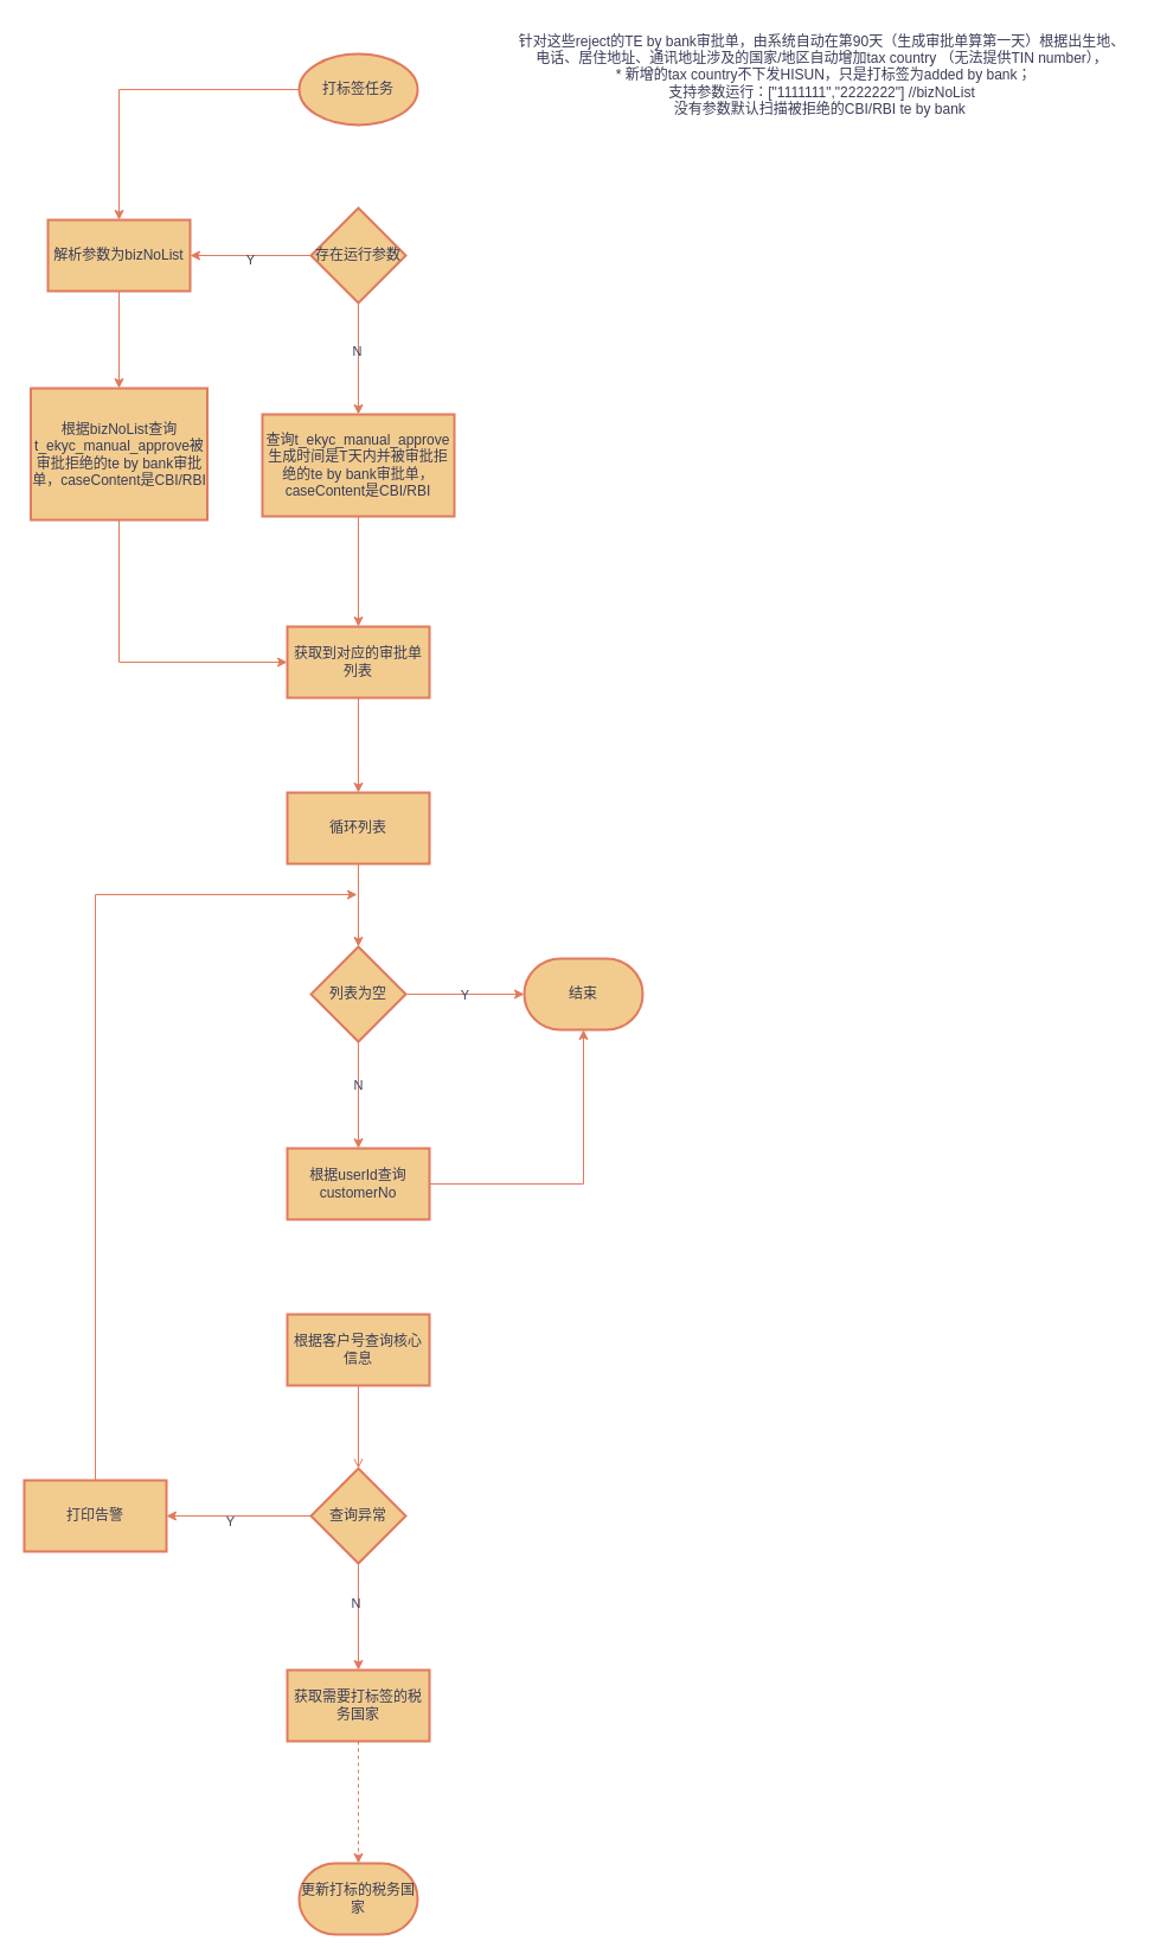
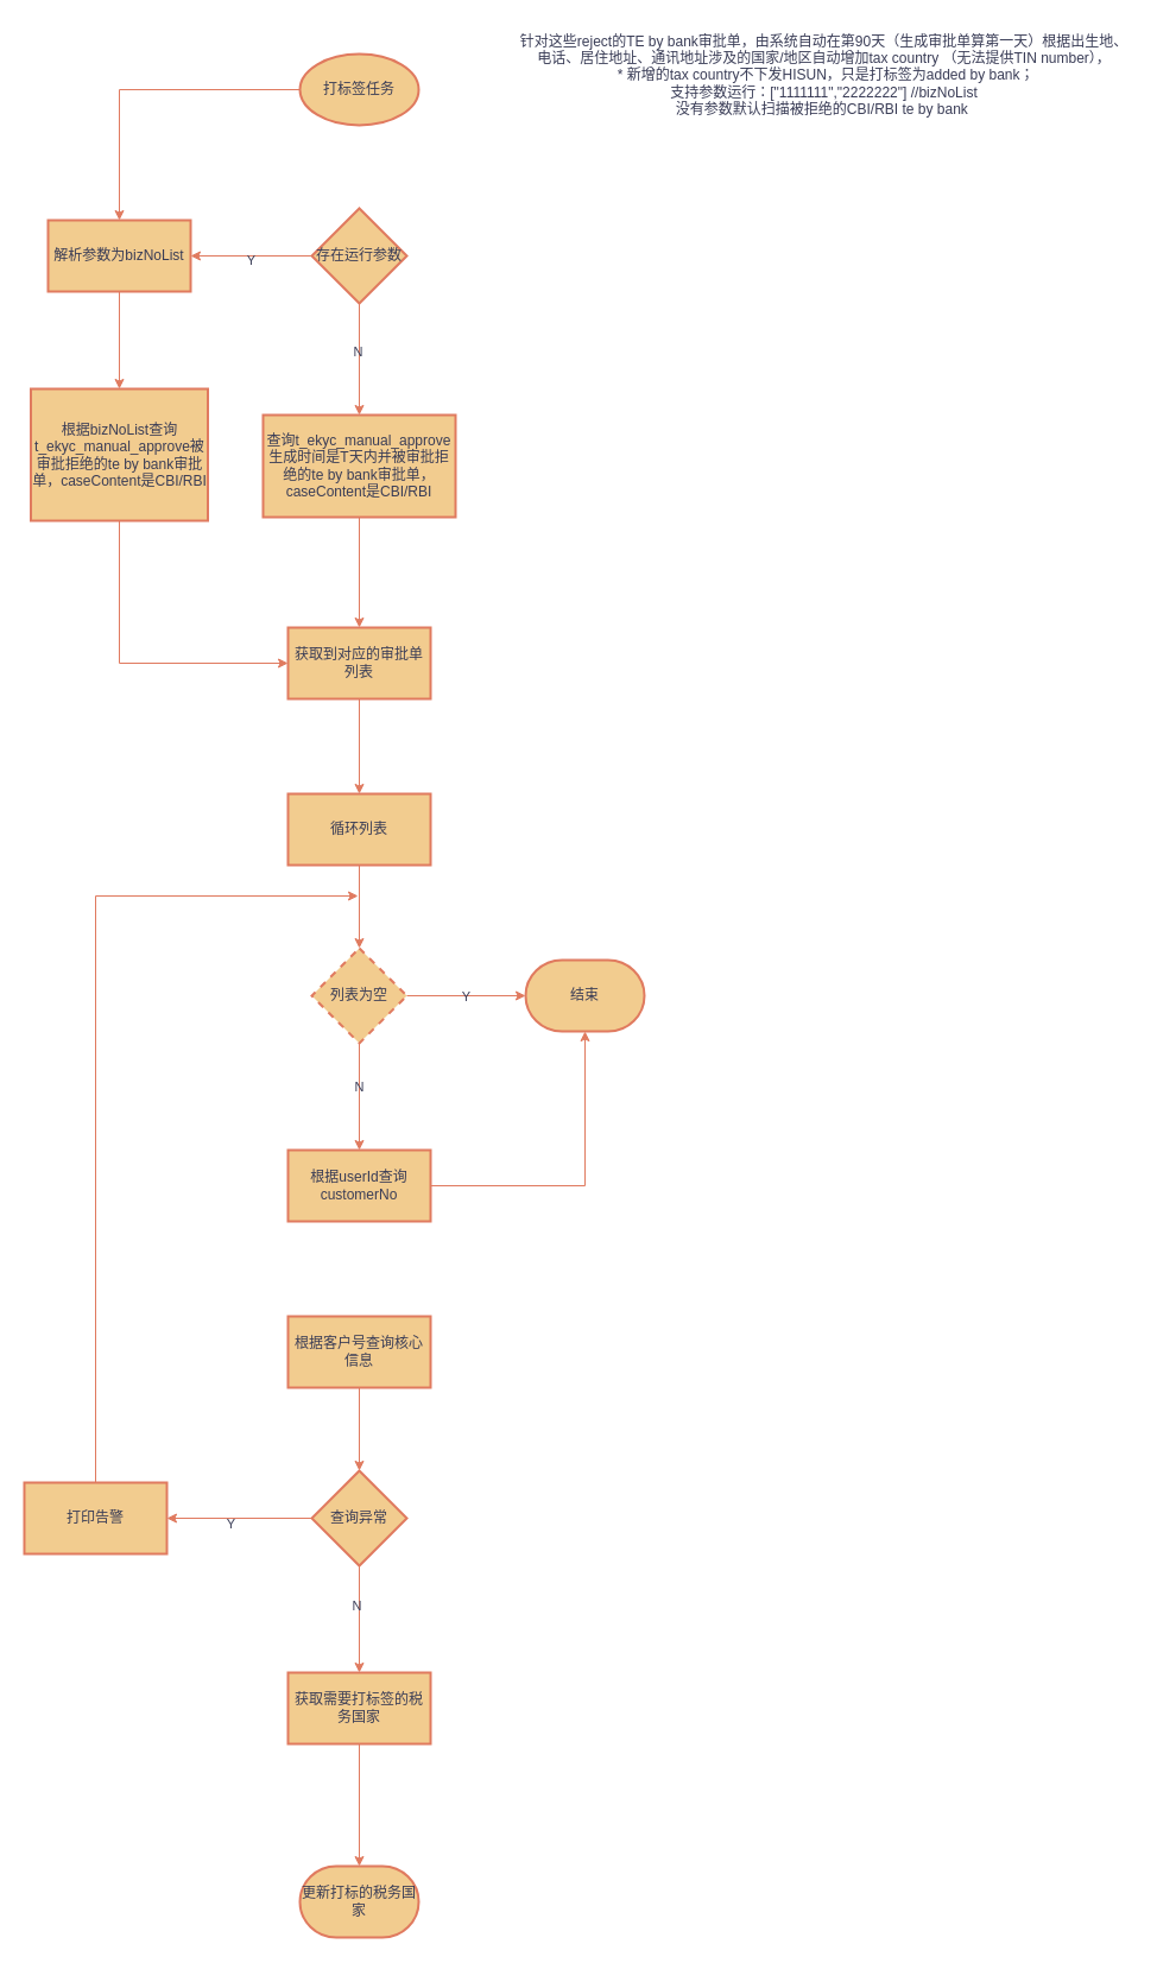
- <mxCell id="22" value="列表为空" style="rhombus;whiteSpace=wrap;html=1;strokeWidth=2;labelBackgroundColor=none;fillColor=#F2CC8F;strokeColor=#E07A5F;fontColor=#393C56;" vertex="1" parent="1"><mxGeometry x="262" y="798" width="80" height="80" as="geometry" /></mxCell>
+ <mxCell id="22" value="列表为空" style="rhombus;whiteSpace=wrap;html=1;strokeWidth=2;labelBackgroundColor=none;fillColor=#F2CC8F;strokeColor=#E07A5F;fontColor=#393C56;dashed=1;" vertex="1" parent="1"><mxGeometry x="262" y="798" width="80" height="80" as="geometry" /></mxCell>
- <mxCell id="28" value="" style="edgeStyle=orthogonalEdgeStyle;rounded=0;orthogonalLoop=1;jettySize=auto;html=1;labelBackgroundColor=none;strokeColor=#E07A5F;fontColor=default;endArrow=open;" edge="1" parent="1" source="29" target="34"><mxGeometry relative="1" as="geometry" /></mxCell>
+ <mxCell id="28" value="" style="edgeStyle=orthogonalEdgeStyle;rounded=0;orthogonalLoop=1;jettySize=auto;html=1;labelBackgroundColor=none;strokeColor=#E07A5F;fontColor=default;" edge="1" parent="1" source="29" target="34"><mxGeometry relative="1" as="geometry" /></mxCell>
- <mxCell id="37" style="edgeStyle=orthogonalEdgeStyle;rounded=0;orthogonalLoop=1;jettySize=auto;html=1;exitX=0.5;exitY=1;exitDx=0;exitDy=0;labelBackgroundColor=none;strokeColor=#E07A5F;fontColor=default;dashed=1;" edge="1" parent="1" source="38" target="39"><mxGeometry relative="1" as="geometry" /></mxCell>
+ <mxCell id="37" style="edgeStyle=orthogonalEdgeStyle;rounded=0;orthogonalLoop=1;jettySize=auto;html=1;exitX=0.5;exitY=1;exitDx=0;exitDy=0;labelBackgroundColor=none;strokeColor=#E07A5F;fontColor=default;" edge="1" parent="1" source="38" target="39"><mxGeometry relative="1" as="geometry" /></mxCell>
